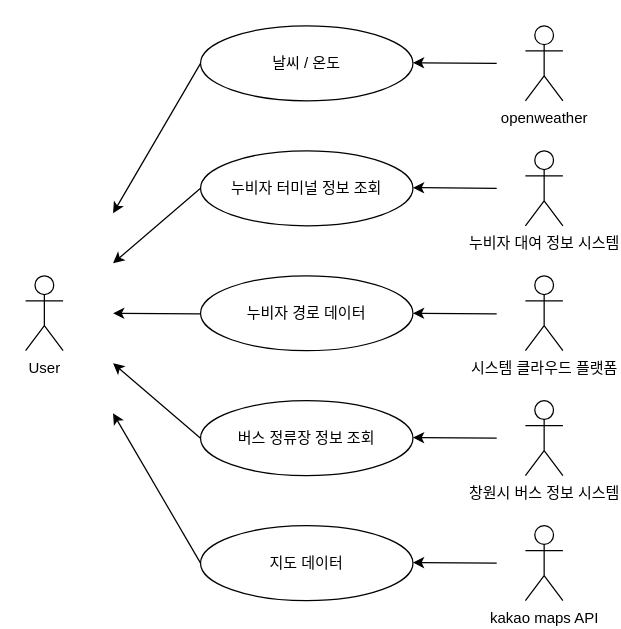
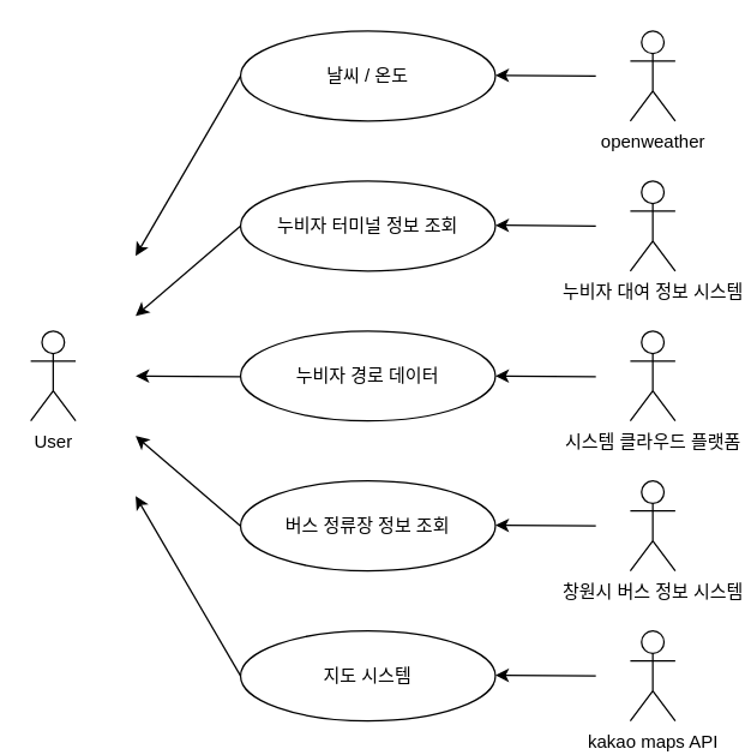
- <mxCell id="7" value="지도 데이터" style="ellipse;whiteSpace=wrap;html=1;fontFamily=Helvetica;" parent="1" vertex="1"><mxGeometry x="160" y="420" width="170" height="60" as="geometry" /></mxCell>
+ <mxCell id="7" value="지도 시스템" style="ellipse;whiteSpace=wrap;html=1;fontFamily=Helvetica;" parent="1" vertex="1"><mxGeometry x="160" y="420" width="170" height="60" as="geometry" /></mxCell>
